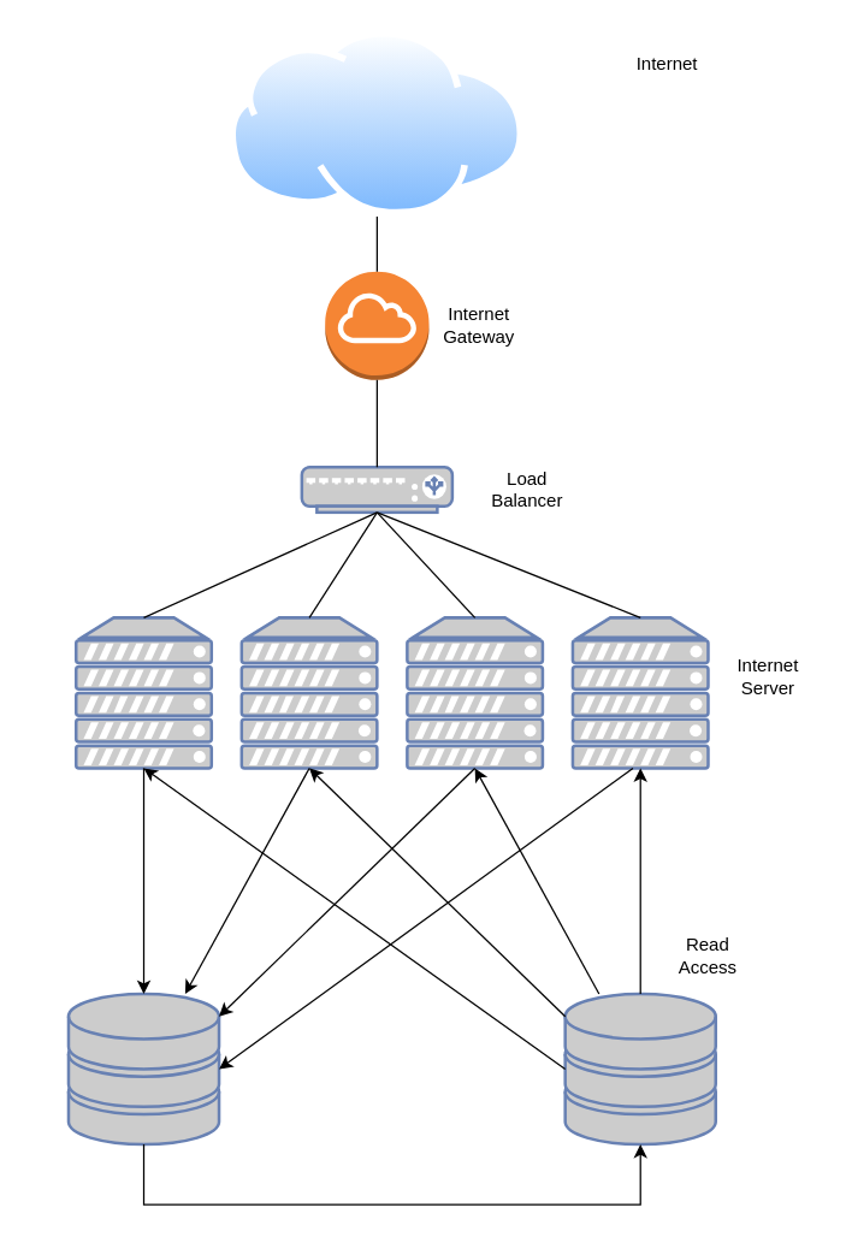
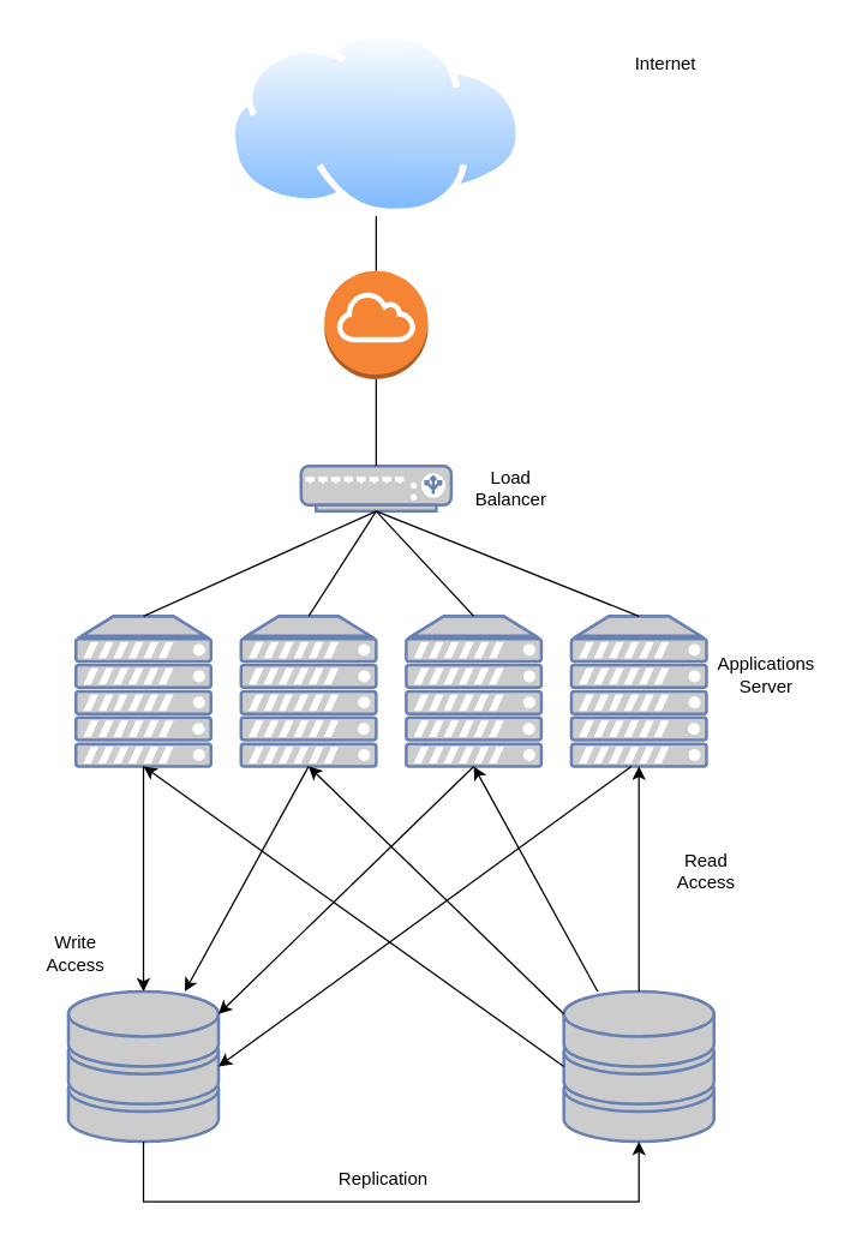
- <mxCell id="31" value="Internet Gateway" style="text;html=1;strokeColor=none;fillColor=none;align=center;verticalAlign=middle;whiteSpace=wrap;rounded=0;" vertex="1" parent="1"><mxGeometry x="288" y="201" width="60" height="30" as="geometry" /></mxCell>
- <mxCell id="30" value="Load Balancer" style="text;html=1;strokeColor=none;fillColor=none;align=center;verticalAlign=middle;whiteSpace=wrap;rounded=0;" vertex="1" parent="1"><mxGeometry x="320" y="310" width="60" height="30" as="geometry" /></mxCell>
+ <mxCell id="30" value="Load Balancer" style="text;html=1;strokeColor=none;fillColor=none;align=center;verticalAlign=middle;whiteSpace=wrap;rounded=0;" vertex="1" parent="1"><mxGeometry x="310" y="310" width="60" height="30" as="geometry" /></mxCell>
- <mxCell id="26" value="Internet Server" style="text;html=1;strokeColor=none;fillColor=none;align=center;verticalAlign=middle;whiteSpace=wrap;rounded=0;" vertex="1" parent="1"><mxGeometry x="480" y="434" width="60" height="30" as="geometry" /></mxCell>
+ <mxCell id="26" value="Applications Server" style="text;html=1;strokeColor=none;fillColor=none;align=center;verticalAlign=middle;whiteSpace=wrap;rounded=0;" vertex="1" parent="1"><mxGeometry x="480" y="434" width="60" height="30" as="geometry" /></mxCell>
+ <mxCell id="28" value="Write Access" style="text;html=1;strokeColor=none;fillColor=none;align=center;verticalAlign=middle;whiteSpace=wrap;rounded=0;" vertex="1" parent="1"><mxGeometry x="20" y="620" width="60" height="30" as="geometry" /></mxCell>
- <mxCell id="29" value="Read Access" style="text;html=1;strokeColor=none;fillColor=none;align=center;verticalAlign=middle;whiteSpace=wrap;rounded=0;" vertex="1" parent="1"><mxGeometry x="440" y="620" width="60" height="30" as="geometry" /></mxCell>
+ <mxCell id="29" value="Read Access" style="text;html=1;strokeColor=none;fillColor=none;align=center;verticalAlign=middle;whiteSpace=wrap;rounded=0;" vertex="1" parent="1"><mxGeometry x="440" y="565" width="60" height="30" as="geometry" /></mxCell>
+ <mxCell id="27" value="Replication" style="text;html=1;strokeColor=none;fillColor=none;align=center;verticalAlign=middle;whiteSpace=wrap;rounded=0;" vertex="1" parent="1"><mxGeometry x="224.5" y="770" width="60" height="30" as="geometry" /></mxCell>
